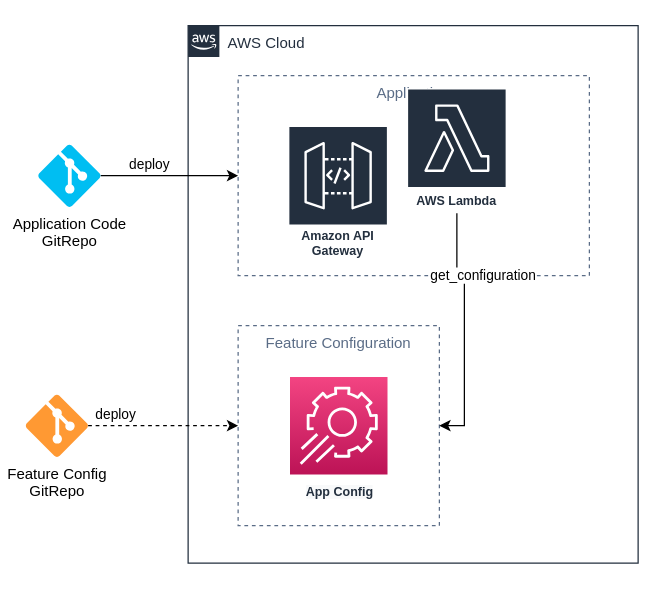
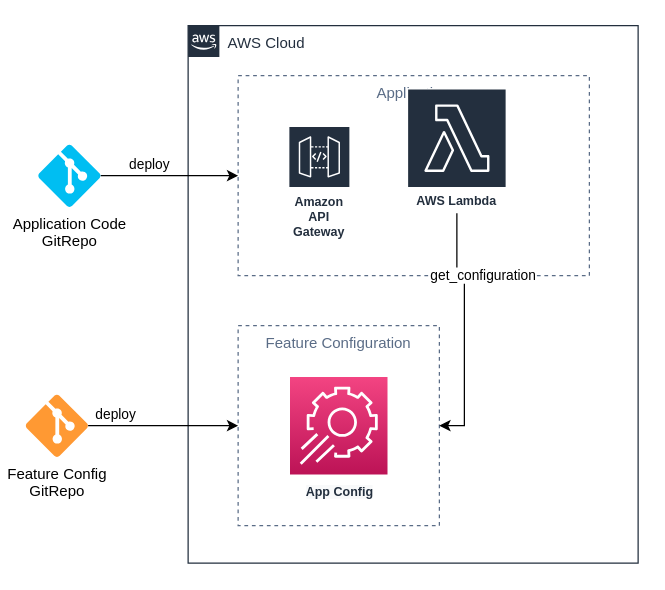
- <mxCell id="11" value="Amazon API Gateway" style="outlineConnect=0;fontColor=#232F3E;gradientColor=none;strokeColor=#ffffff;fillColor=#232F3E;dashed=0;verticalLabelPosition=middle;verticalAlign=bottom;align=center;html=1;whiteSpace=wrap;fontSize=10;fontStyle=1;spacing=3;shape=mxgraph.aws4.productIcon;prIcon=mxgraph.aws4.api_gateway;" vertex="1" parent="9"><mxGeometry x="40" y="40" width="80" height="110" as="geometry" /></mxCell>
+ <mxCell id="11" value="Amazon API Gateway" style="outlineConnect=0;fontColor=#232F3E;gradientColor=none;strokeColor=#ffffff;fillColor=#232F3E;dashed=0;verticalLabelPosition=middle;verticalAlign=bottom;align=center;html=1;whiteSpace=wrap;fontSize=10;fontStyle=1;spacing=3;shape=mxgraph.aws4.productIcon;prIcon=mxgraph.aws4.api_gateway;" vertex="1" parent="9"><mxGeometry x="40" y="40" width="50" height="95" as="geometry" /></mxCell>
- <mxCell id="6" style="edgeStyle=orthogonalEdgeStyle;rounded=0;orthogonalLoop=1;jettySize=auto;html=1;entryX=0;entryY=0.5;entryDx=0;entryDy=0;dashed=1;" edge="1" parent="1" source="8" target="15"><mxGeometry relative="1" as="geometry" /></mxCell>
+ <mxCell id="6" style="edgeStyle=orthogonalEdgeStyle;rounded=0;orthogonalLoop=1;jettySize=auto;html=1;entryX=0;entryY=0.5;entryDx=0;entryDy=0;" edge="1" parent="1" source="8" target="15"><mxGeometry relative="1" as="geometry" /></mxCell>
